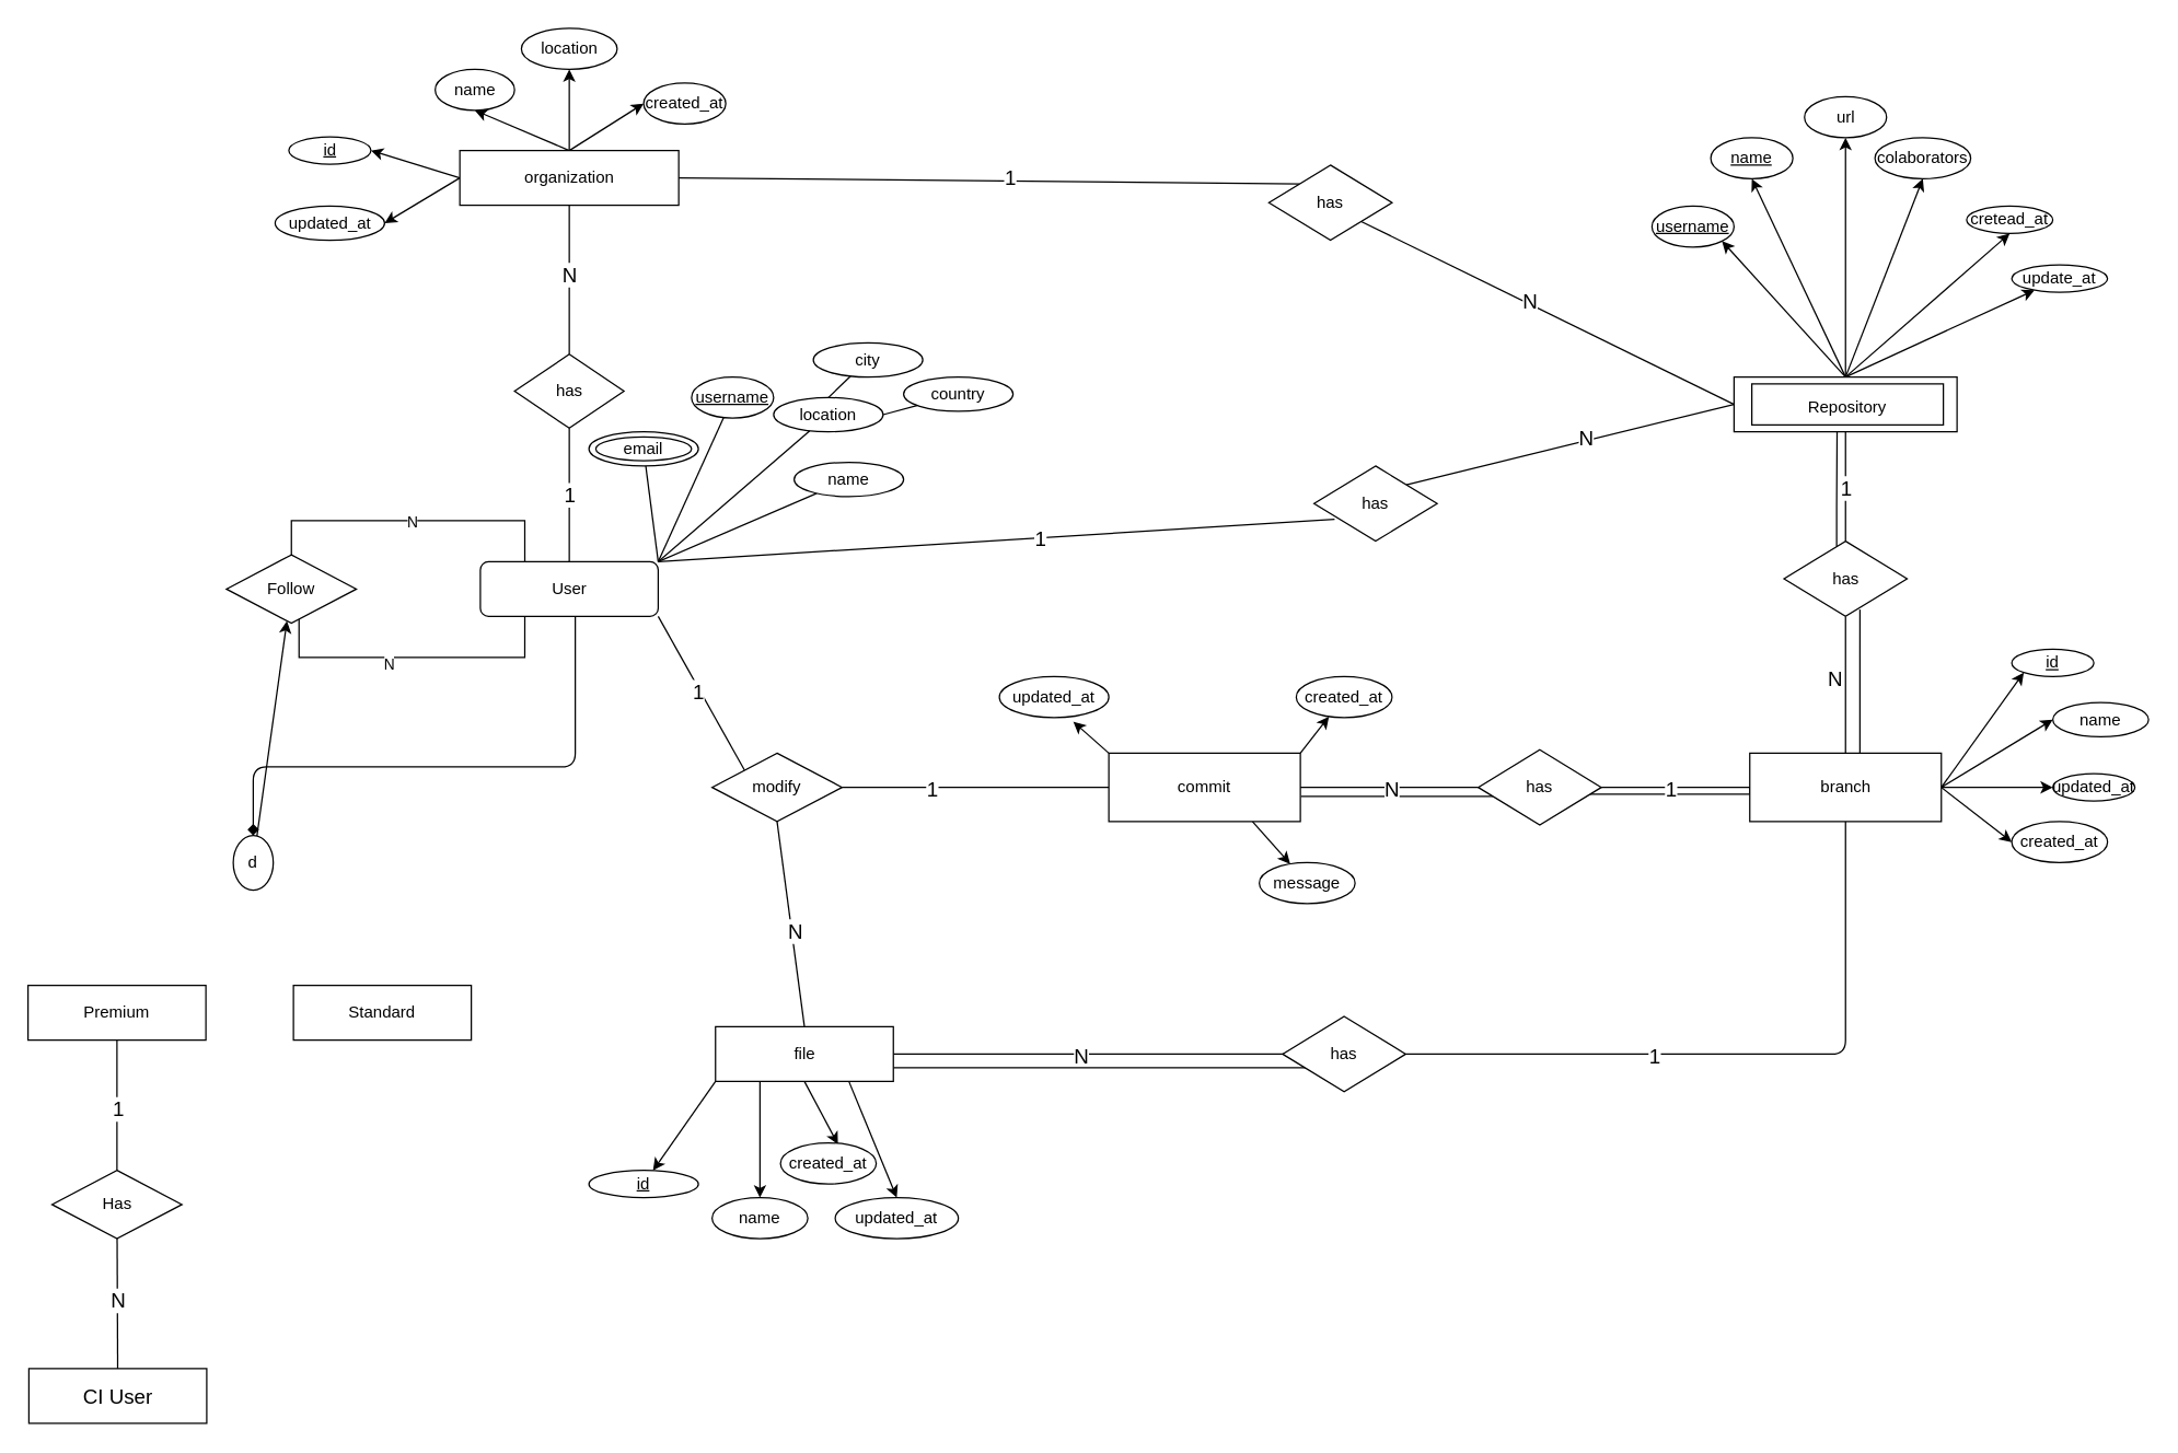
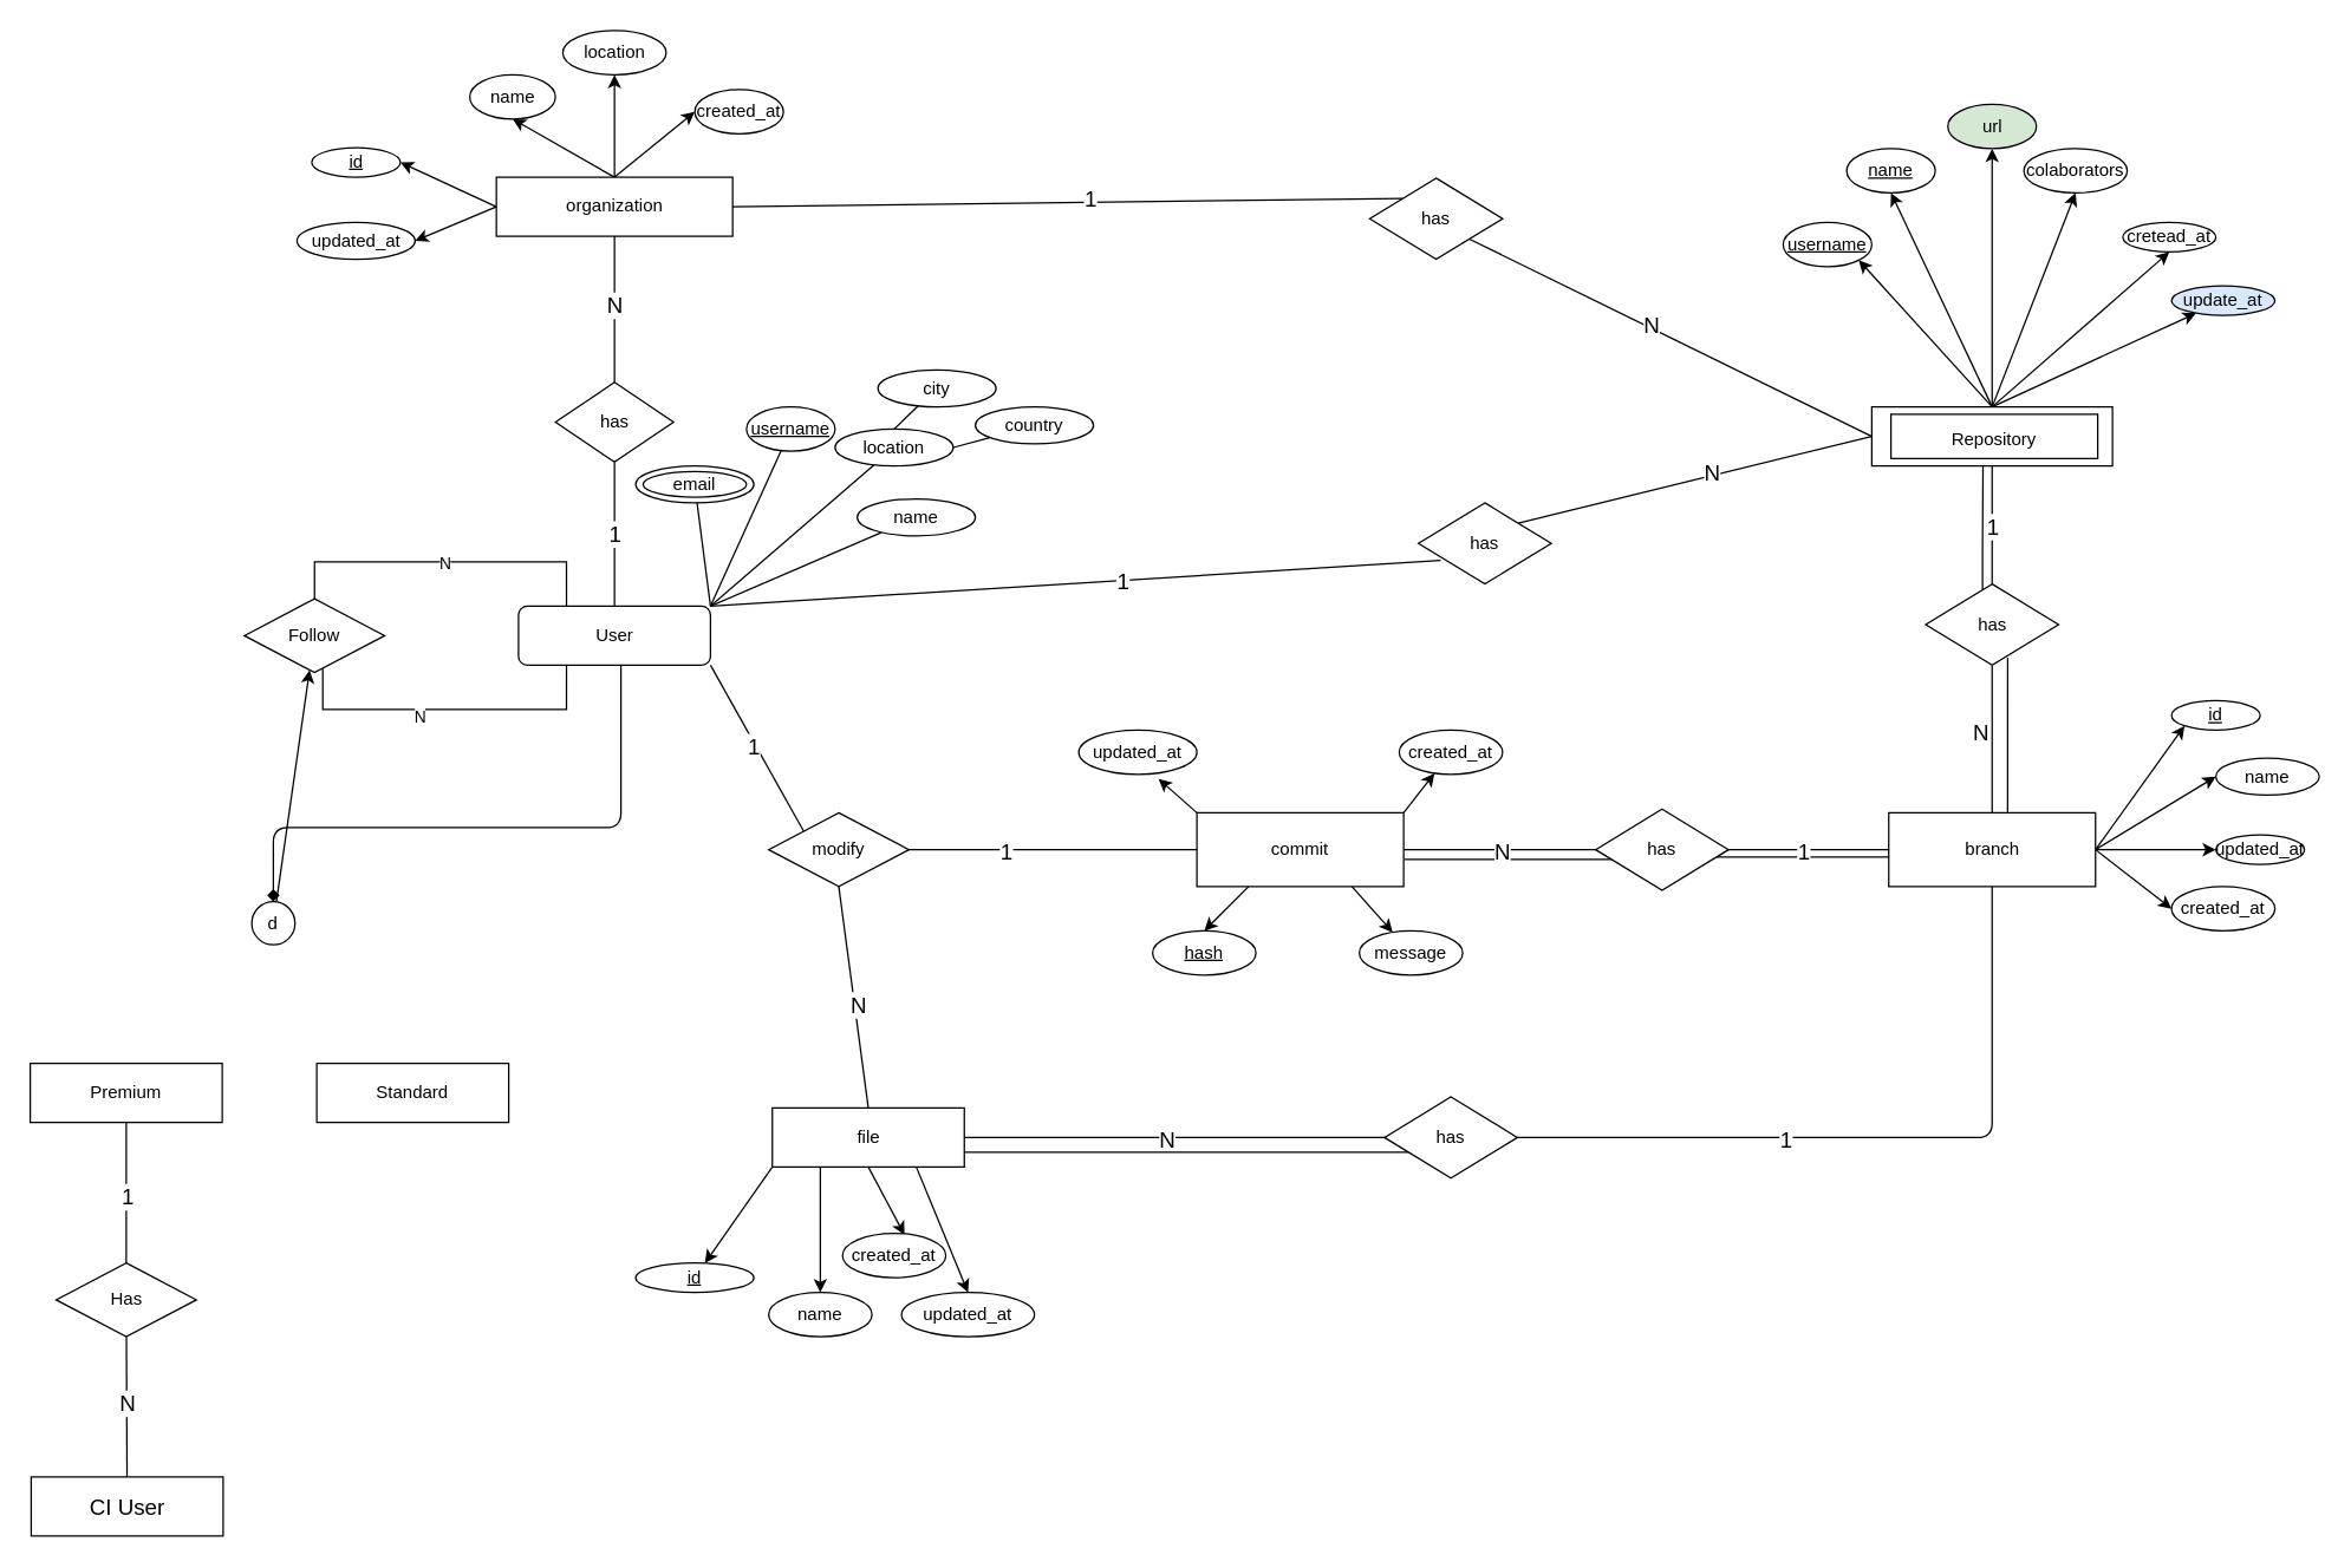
- <mxCell id="24" value="url" style="ellipse;whiteSpace=wrap;html=1;align=center;" parent="1" vertex="1"><mxGeometry x="1318.5" y="70" width="60" height="30" as="geometry" /></mxCell>
+ <mxCell id="24" value="url" style="ellipse;whiteSpace=wrap;html=1;align=center;fillColor=#d5e8d4;" parent="1" vertex="1"><mxGeometry x="1318.5" y="70" width="60" height="30" as="geometry" /></mxCell>
- <mxCell id="58" value="organization" style="whiteSpace=wrap;html=1;align=center;" parent="1" vertex="1"><mxGeometry x="335.62" y="109.38" width="160" height="40" as="geometry" /></mxCell>
+ <mxCell id="58" value="organization" style="whiteSpace=wrap;html=1;align=center;" parent="1" vertex="1"><mxGeometry x="335.62" y="119.38" width="160" height="40" as="geometry" /></mxCell>
- <mxCell id="21" value="update_at" style="ellipse;whiteSpace=wrap;html=1;align=center;" parent="1" vertex="1"><mxGeometry x="1470" y="193" width="70" height="20" as="geometry" /></mxCell>
+ <mxCell id="21" value="update_at" style="ellipse;whiteSpace=wrap;html=1;align=center;fillColor=#dae8fc;" parent="1" vertex="1"><mxGeometry x="1470" y="193" width="70" height="20" as="geometry" /></mxCell>
+ <mxCell id="40" style="edgeStyle=none;rounded=0;orthogonalLoop=1;jettySize=auto;html=1;exitX=0.25;exitY=1;exitDx=0;exitDy=0;entryX=0.5;entryY=0;entryDx=0;entryDy=0;" parent="1" source="44" target="45" edge="1"><mxGeometry relative="1" as="geometry" /></mxCell>
- <mxCell id="93" value="d" style="ellipse;whiteSpace=wrap;html=1;aspect=fixed;" parent="1" vertex="1"><mxGeometry x="170" y="610.19" width="29.25" height="40" as="geometry" /></mxCell>
+ <mxCell id="93" value="d" style="ellipse;whiteSpace=wrap;html=1;aspect=fixed;" parent="1" vertex="1"><mxGeometry x="170" y="610.19" width="29.25" height="29.25" as="geometry" /></mxCell>
+ <mxCell id="45" value="hash" style="ellipse;whiteSpace=wrap;html=1;align=center;fontStyle=4;" parent="1" vertex="1"><mxGeometry x="780" y="630" width="70" height="30" as="geometry" /></mxCell>
